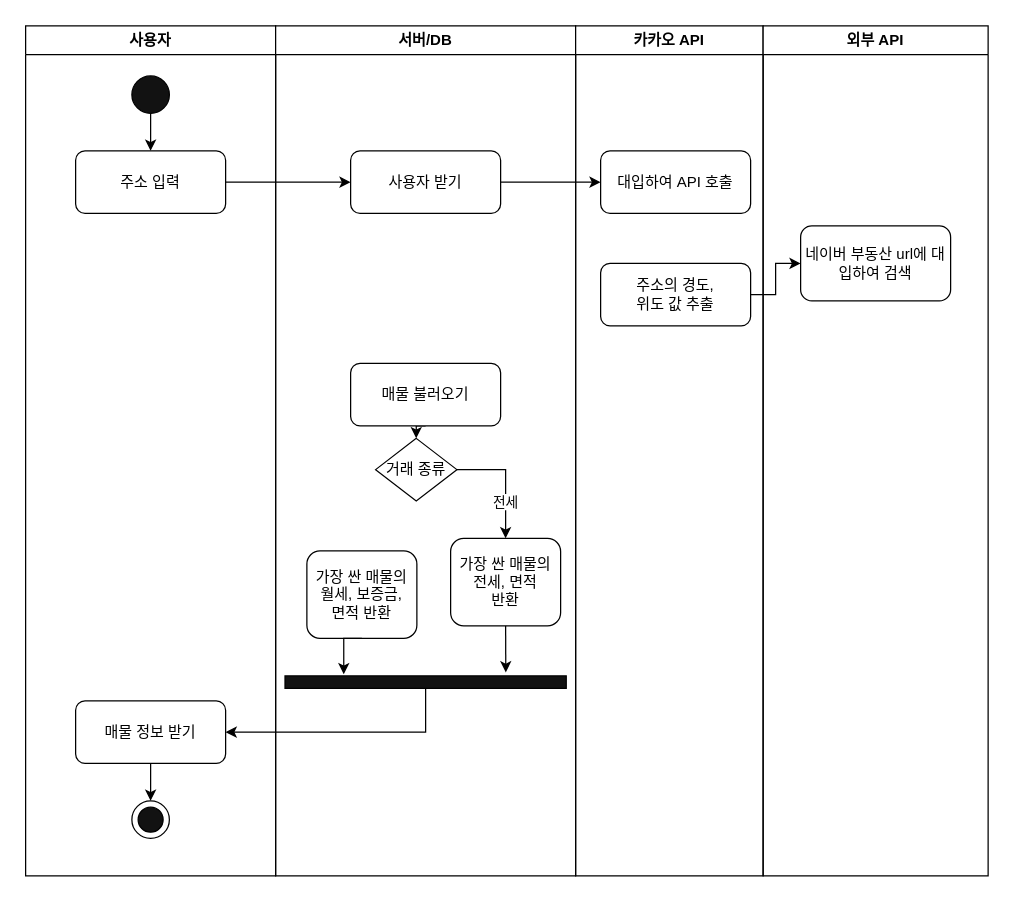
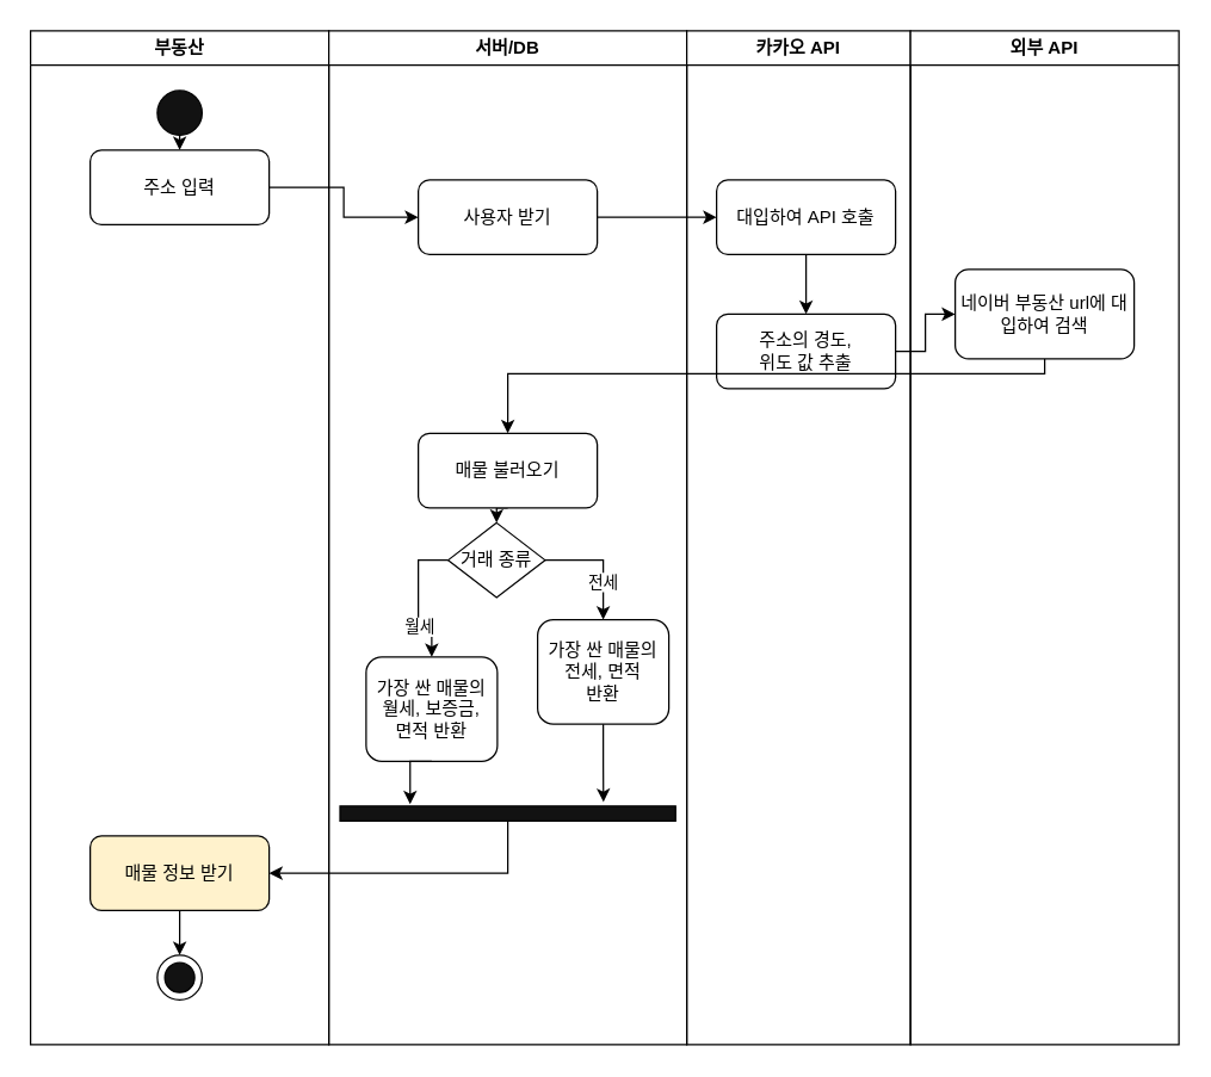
- <mxCell id="21" value="사용자" style="swimlane;whiteSpace=wrap;html=1;" vertex="1" parent="1"><mxGeometry x="20" y="20" width="200" height="680" as="geometry" /></mxCell>
+ <mxCell id="21" value="부동산" style="swimlane;whiteSpace=wrap;html=1;" vertex="1" parent="1"><mxGeometry x="20" y="20" width="200" height="680" as="geometry" /></mxCell>
- <mxCell id="22" value="주소 입력" style="rounded=1;whiteSpace=wrap;html=1;" vertex="1" parent="21"><mxGeometry x="40" y="100" width="120" height="50" as="geometry" /></mxCell>
+ <mxCell id="22" value="주소 입력" style="rounded=1;whiteSpace=wrap;html=1;" vertex="1" parent="21"><mxGeometry x="40" y="80" width="120" height="50" as="geometry" /></mxCell>
+ <mxCell id="29" style="edgeStyle=orthogonalEdgeStyle;rounded=0;orthogonalLoop=1;jettySize=auto;html=1;exitX=0.5;exitY=1;exitDx=0;exitDy=0;entryX=0.5;entryY=0;entryDx=0;entryDy=0;" edge="1" parent="26" source="28" target="27"><mxGeometry relative="1" as="geometry" /></mxCell>
+ <mxCell id="32" style="edgeStyle=orthogonalEdgeStyle;rounded=0;orthogonalLoop=1;jettySize=auto;html=1;exitX=0.5;exitY=1;exitDx=0;exitDy=0;entryX=0.5;entryY=0;entryDx=0;entryDy=0;" edge="1" parent="1" source="31" target="7"><mxGeometry relative="1" as="geometry"><Array as="points"><mxPoint x="700" y="250" /><mxPoint x="340" y="250" /></Array></mxGeometry></mxCell>
+ <mxCell id="9" value="월세" style="edgeStyle=orthogonalEdgeStyle;rounded=0;orthogonalLoop=1;jettySize=auto;html=1;exitX=0;exitY=0.5;exitDx=0;exitDy=0;entryX=0.5;entryY=0;entryDx=0;entryDy=0;" edge="1" parent="1" source="10" target="14"><mxGeometry x="0.394" relative="1" as="geometry"><mxPoint as="offset" /></mxGeometry></mxCell>
- <mxCell id="11" value="가장 싼 매물의 전세, 면적&lt;br&gt;반환" style="rounded=1;whiteSpace=wrap;html=1;" vertex="1" parent="1"><mxGeometry x="360" y="430" width="88" height="70" as="geometry" /></mxCell>
+ <mxCell id="11" value="가장 싼 매물의 전세, 면적&lt;br&gt;반환" style="rounded=1;whiteSpace=wrap;html=1;" vertex="1" parent="1"><mxGeometry x="360" y="415" width="88" height="70" as="geometry" /></mxCell>
- <mxCell id="20" value="매물 정보 받기" style="rounded=1;whiteSpace=wrap;html=1;" vertex="1" parent="1"><mxGeometry x="60" y="560" width="120" height="50" as="geometry" /></mxCell>
+ <mxCell id="20" value="매물 정보 받기" style="rounded=1;whiteSpace=wrap;html=1;fillColor=#fff2cc;" vertex="1" parent="1"><mxGeometry x="60" y="560" width="120" height="50" as="geometry" /></mxCell>
